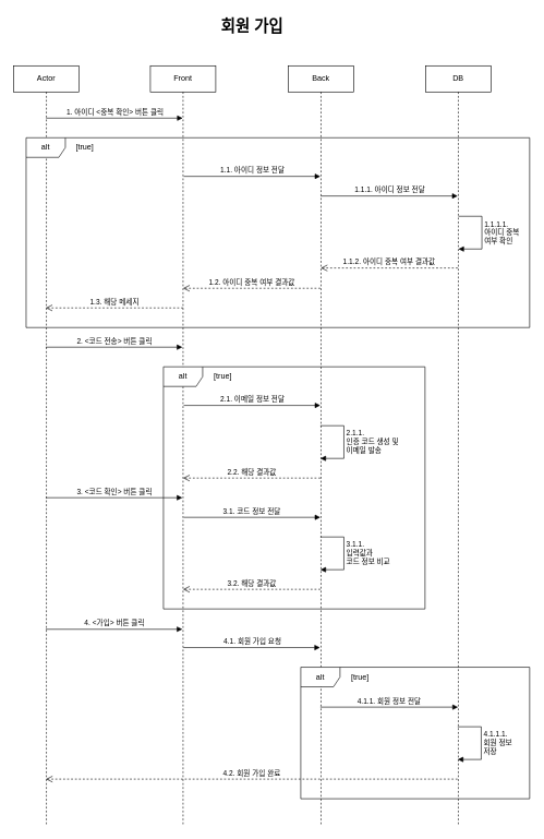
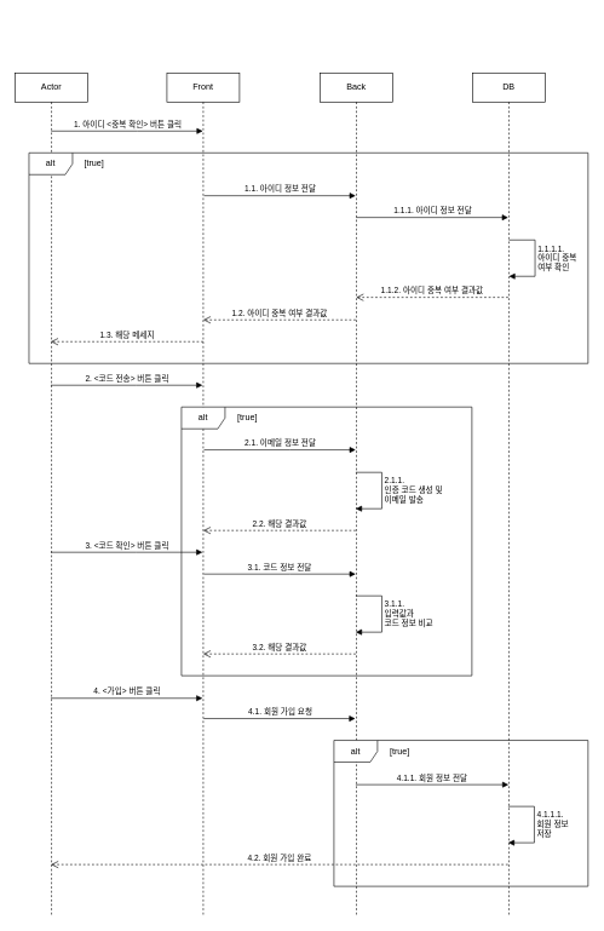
- <mxCell id="8" value="회원 가입" style="text;strokeColor=none;fillColor=none;html=1;fontSize=24;fontStyle=1;verticalAlign=middle;align=center;" parent="1" vertex="1"><mxGeometry x="334" width="100" height="40" as="geometry" y="20" /></mxCell>
